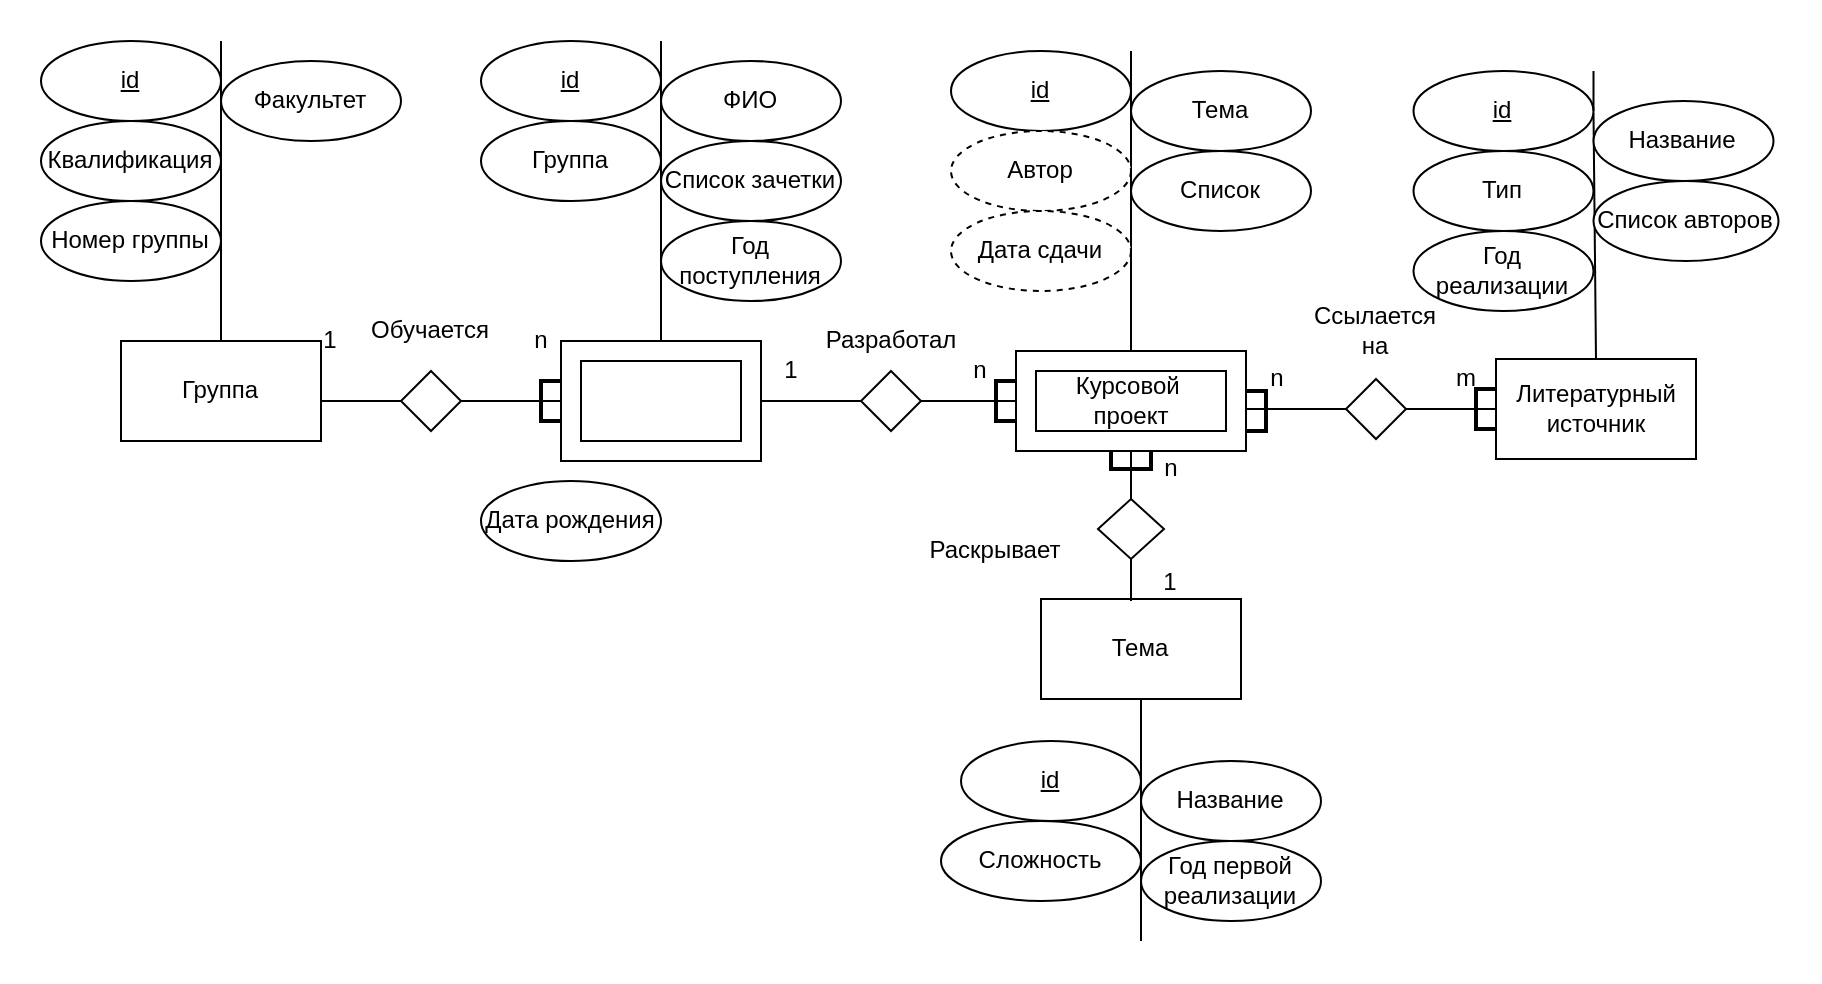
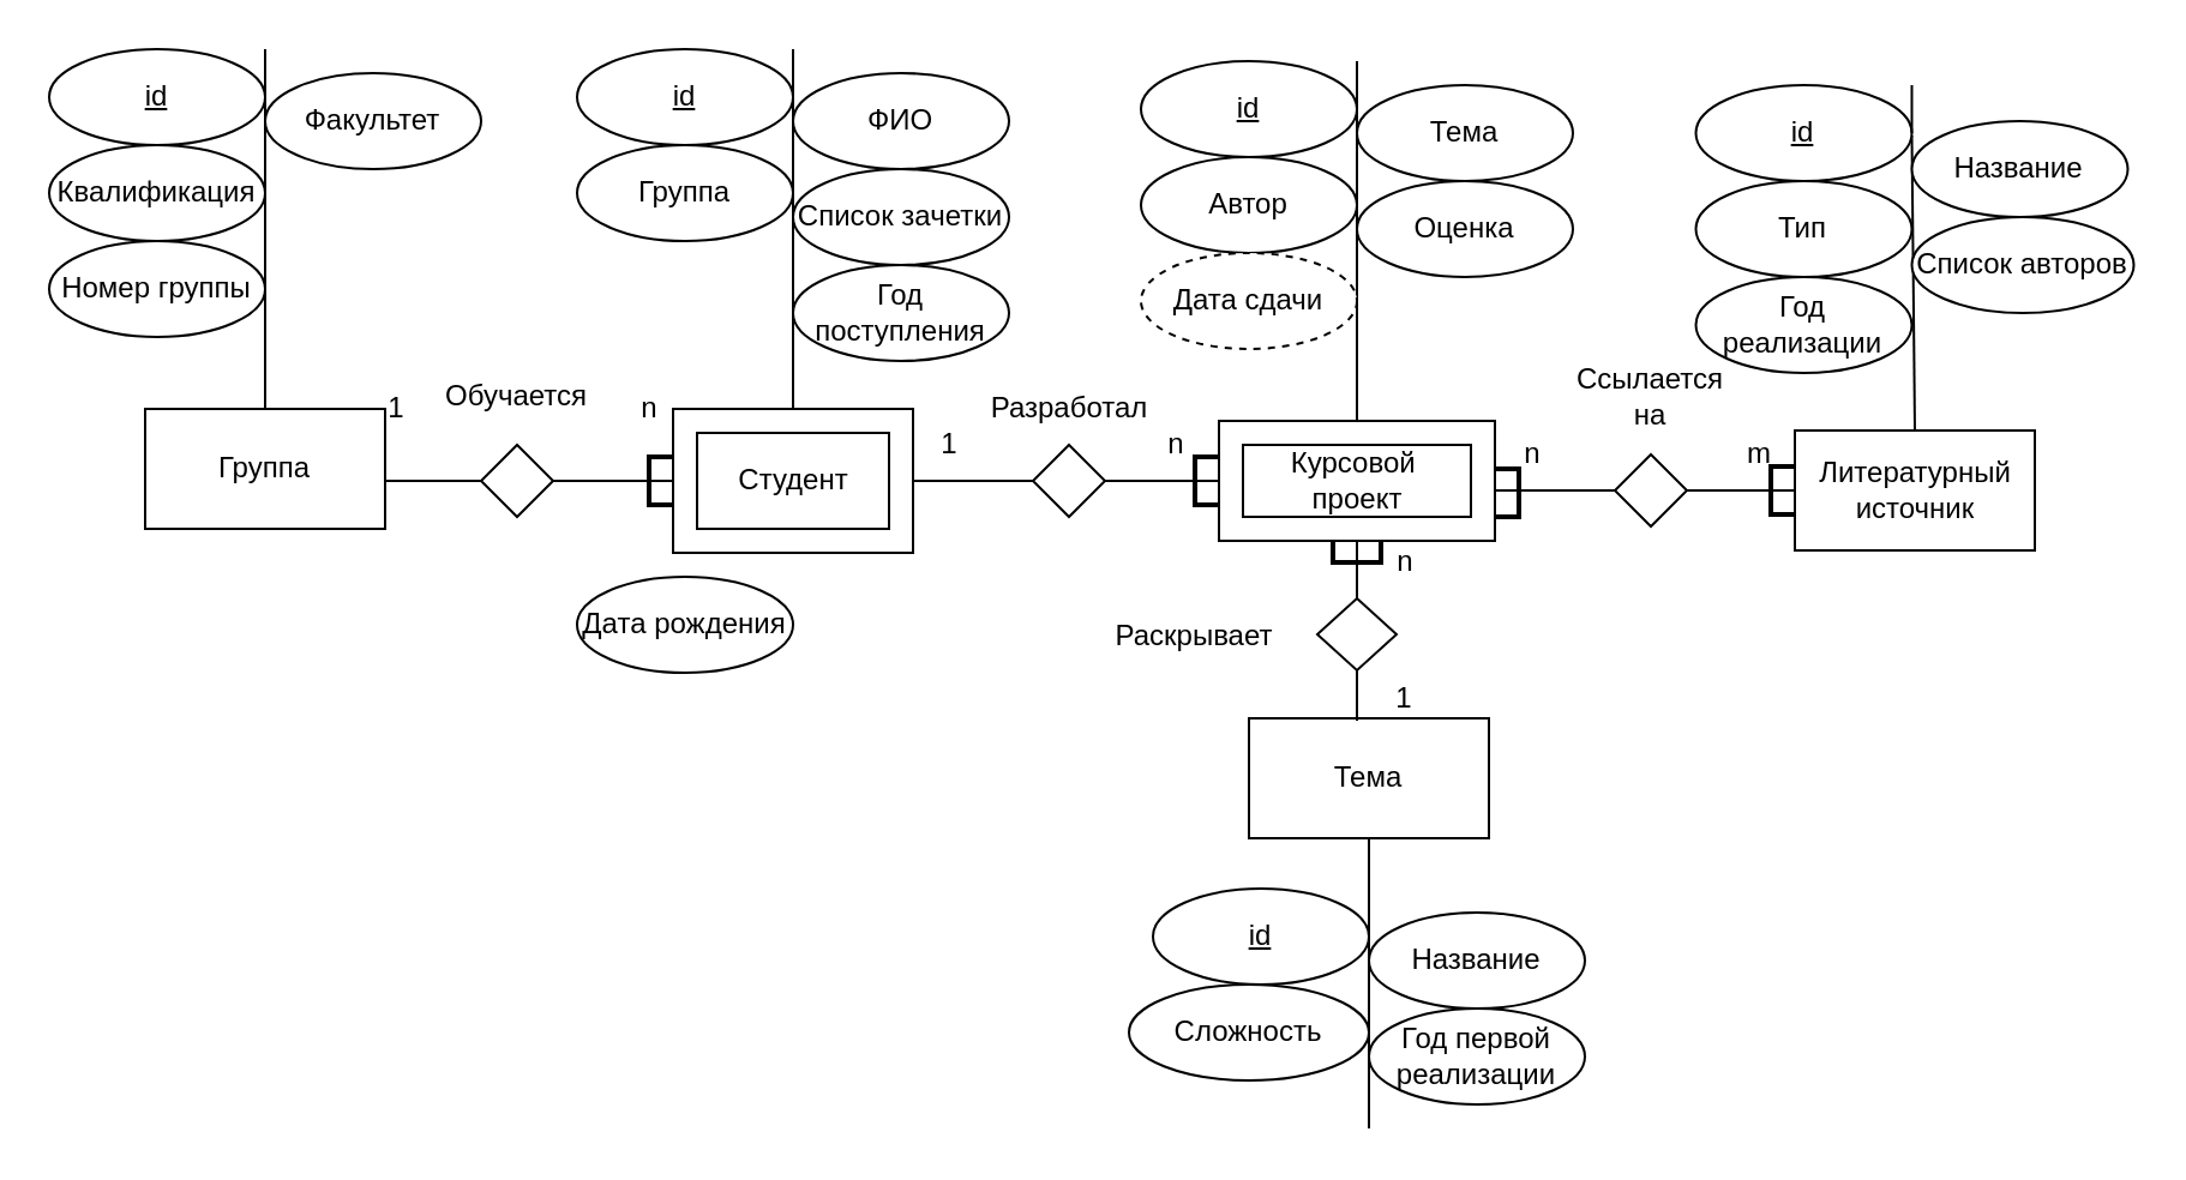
- <mxCell id="38" value="Автор" style="ellipse;whiteSpace=wrap;html=1;dashed=1;" parent="1" vertex="1"><mxGeometry x="475" y="65" width="90" height="40" as="geometry" /></mxCell>
+ <mxCell id="38" value="Автор" style="ellipse;whiteSpace=wrap;html=1;" parent="1" vertex="1"><mxGeometry x="475" y="65" width="90" height="40" as="geometry" /></mxCell>
- <mxCell id="39" value="Список" style="ellipse;whiteSpace=wrap;html=1;" parent="1" vertex="1"><mxGeometry x="565" y="75" width="90" height="40" as="geometry" /></mxCell>
+ <mxCell id="39" value="Оценка" style="ellipse;whiteSpace=wrap;html=1;" parent="1" vertex="1"><mxGeometry x="565" y="75" width="90" height="40" as="geometry" /></mxCell>
+ <mxCell id="3" value="Студент" style="text;html=1;align=center;verticalAlign=middle;resizable=0;points=[];autosize=1;strokeColor=none;fillColor=none;" parent="1" vertex="1"><mxGeometry x="295" y="185" width="70" height="30" as="geometry" /></mxCell>
- <mxCell id="20" value="Раскрывает" style="text;html=1;strokeColor=none;fillColor=none;align=center;verticalAlign=middle;whiteSpace=wrap;rounded=0;" parent="1" vertex="1"><mxGeometry x="460" y="260" width="75" height="30" as="geometry" /></mxCell>
+ <mxCell id="20" value="Раскрывает" style="text;html=1;strokeColor=none;fillColor=none;align=center;verticalAlign=middle;whiteSpace=wrap;rounded=0;" parent="1" vertex="1"><mxGeometry x="460" y="250" width="75" height="30" as="geometry" /></mxCell>
